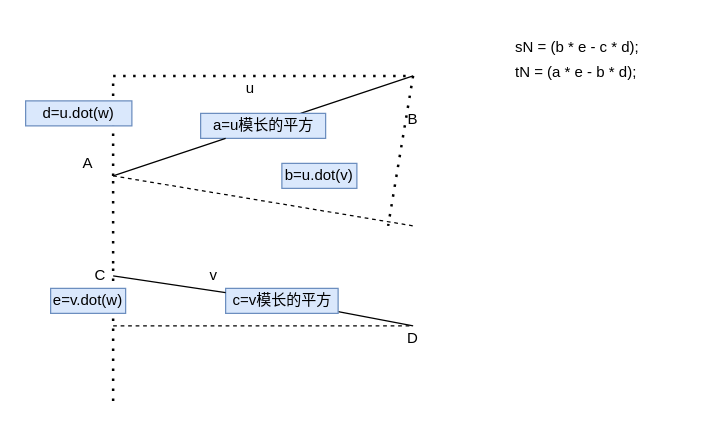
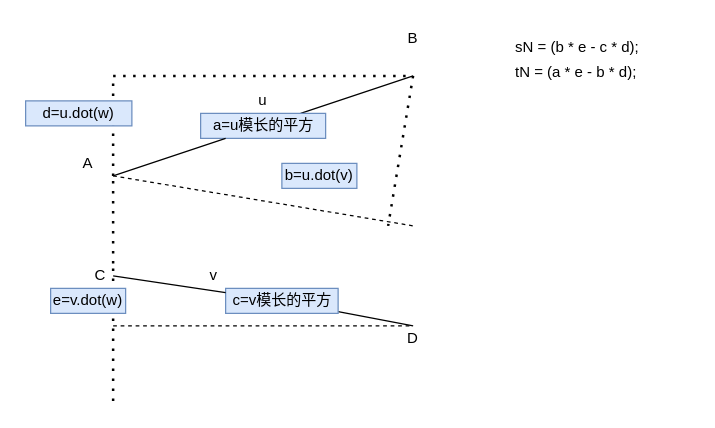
- <mxCell id="9" value="u" style="text;html=1;strokeColor=none;fillColor=none;align=center;verticalAlign=middle;whiteSpace=wrap;rounded=0;" vertex="1" parent="1"><mxGeometry x="180" y="60" width="40" height="20" as="geometry" /></mxCell>
+ <mxCell id="9" value="u" style="text;html=1;strokeColor=none;fillColor=none;align=center;verticalAlign=middle;whiteSpace=wrap;rounded=0;" vertex="1" parent="1"><mxGeometry x="190" y="70" width="40" height="20" as="geometry" /></mxCell>
- <mxCell id="4" value="B" style="text;html=1;strokeColor=none;fillColor=none;align=center;verticalAlign=middle;whiteSpace=wrap;rounded=0;" vertex="1" parent="1"><mxGeometry x="310" y="85" width="40" height="20" as="geometry" /></mxCell>
+ <mxCell id="4" value="B" style="text;html=1;strokeColor=none;fillColor=none;align=center;verticalAlign=middle;whiteSpace=wrap;rounded=0;" vertex="1" parent="1"><mxGeometry x="310" y="20" width="40" height="20" as="geometry" /></mxCell>
